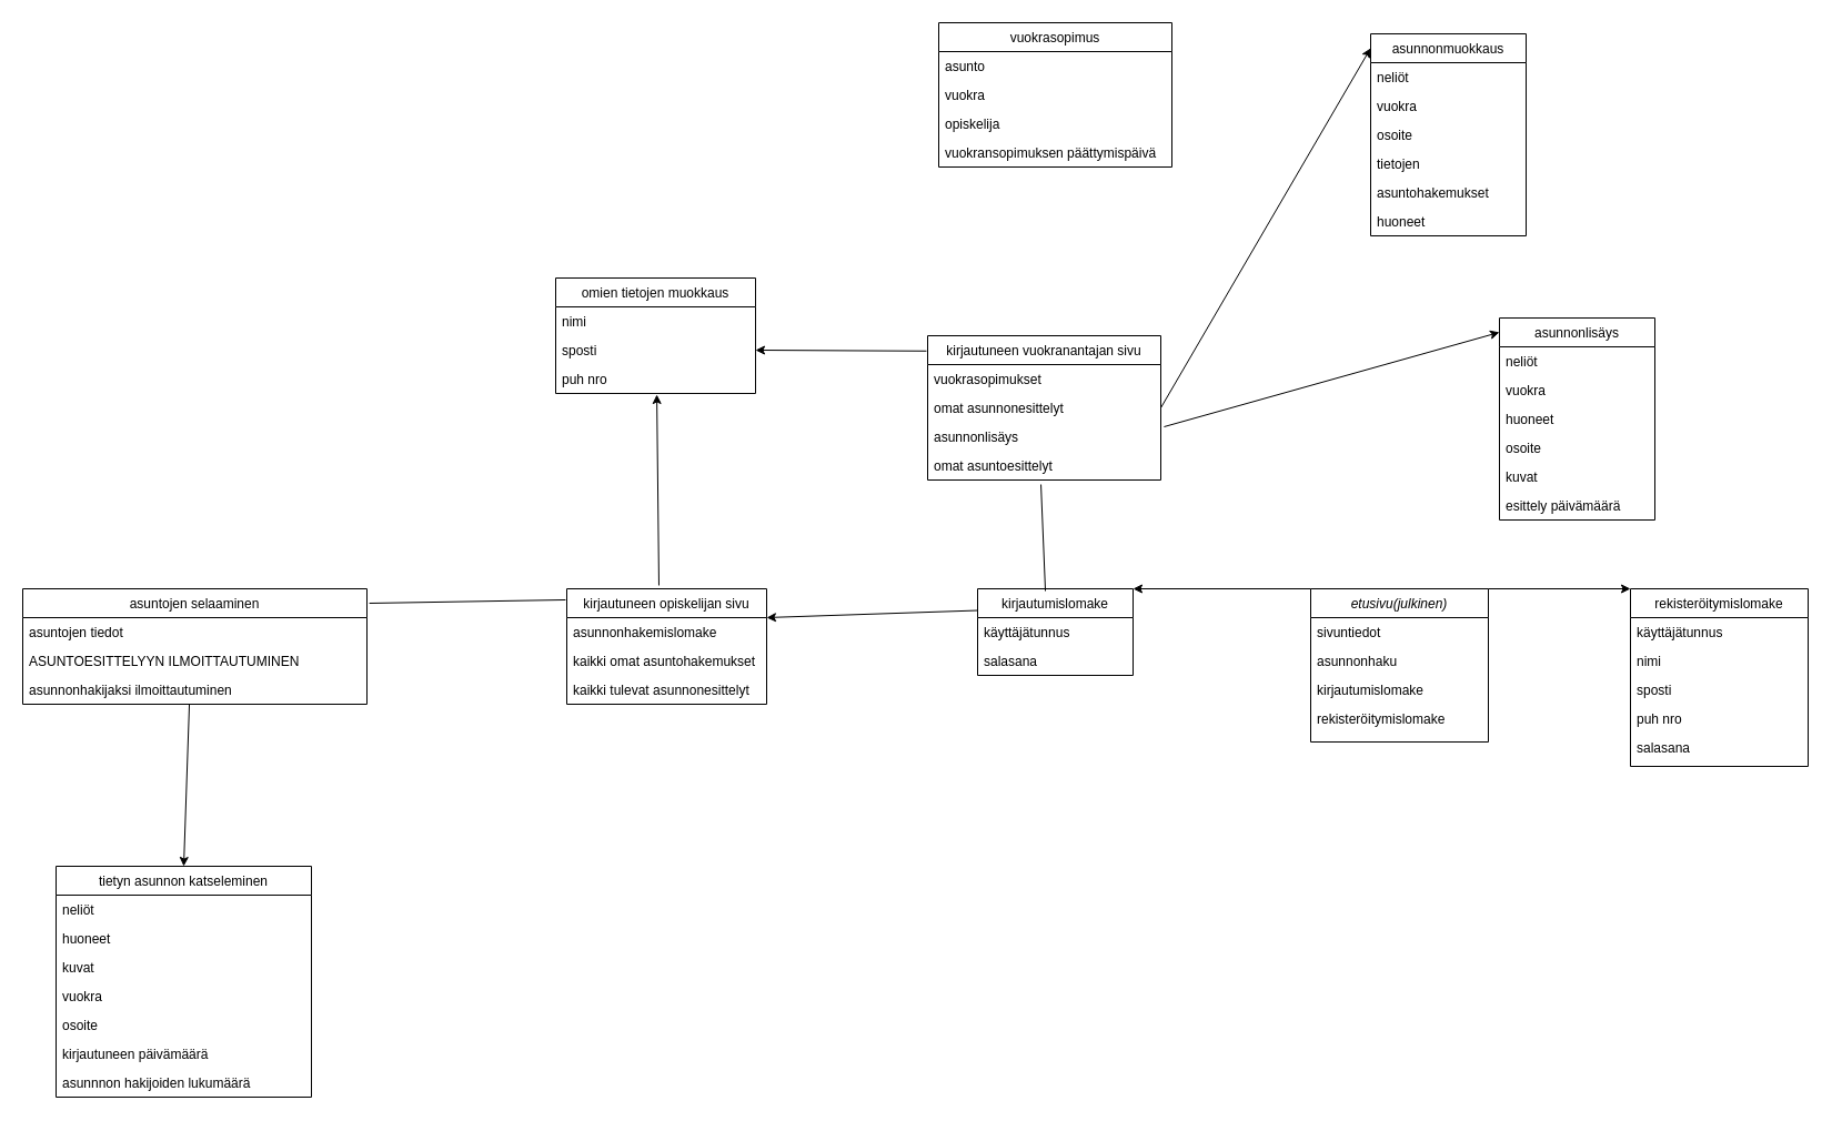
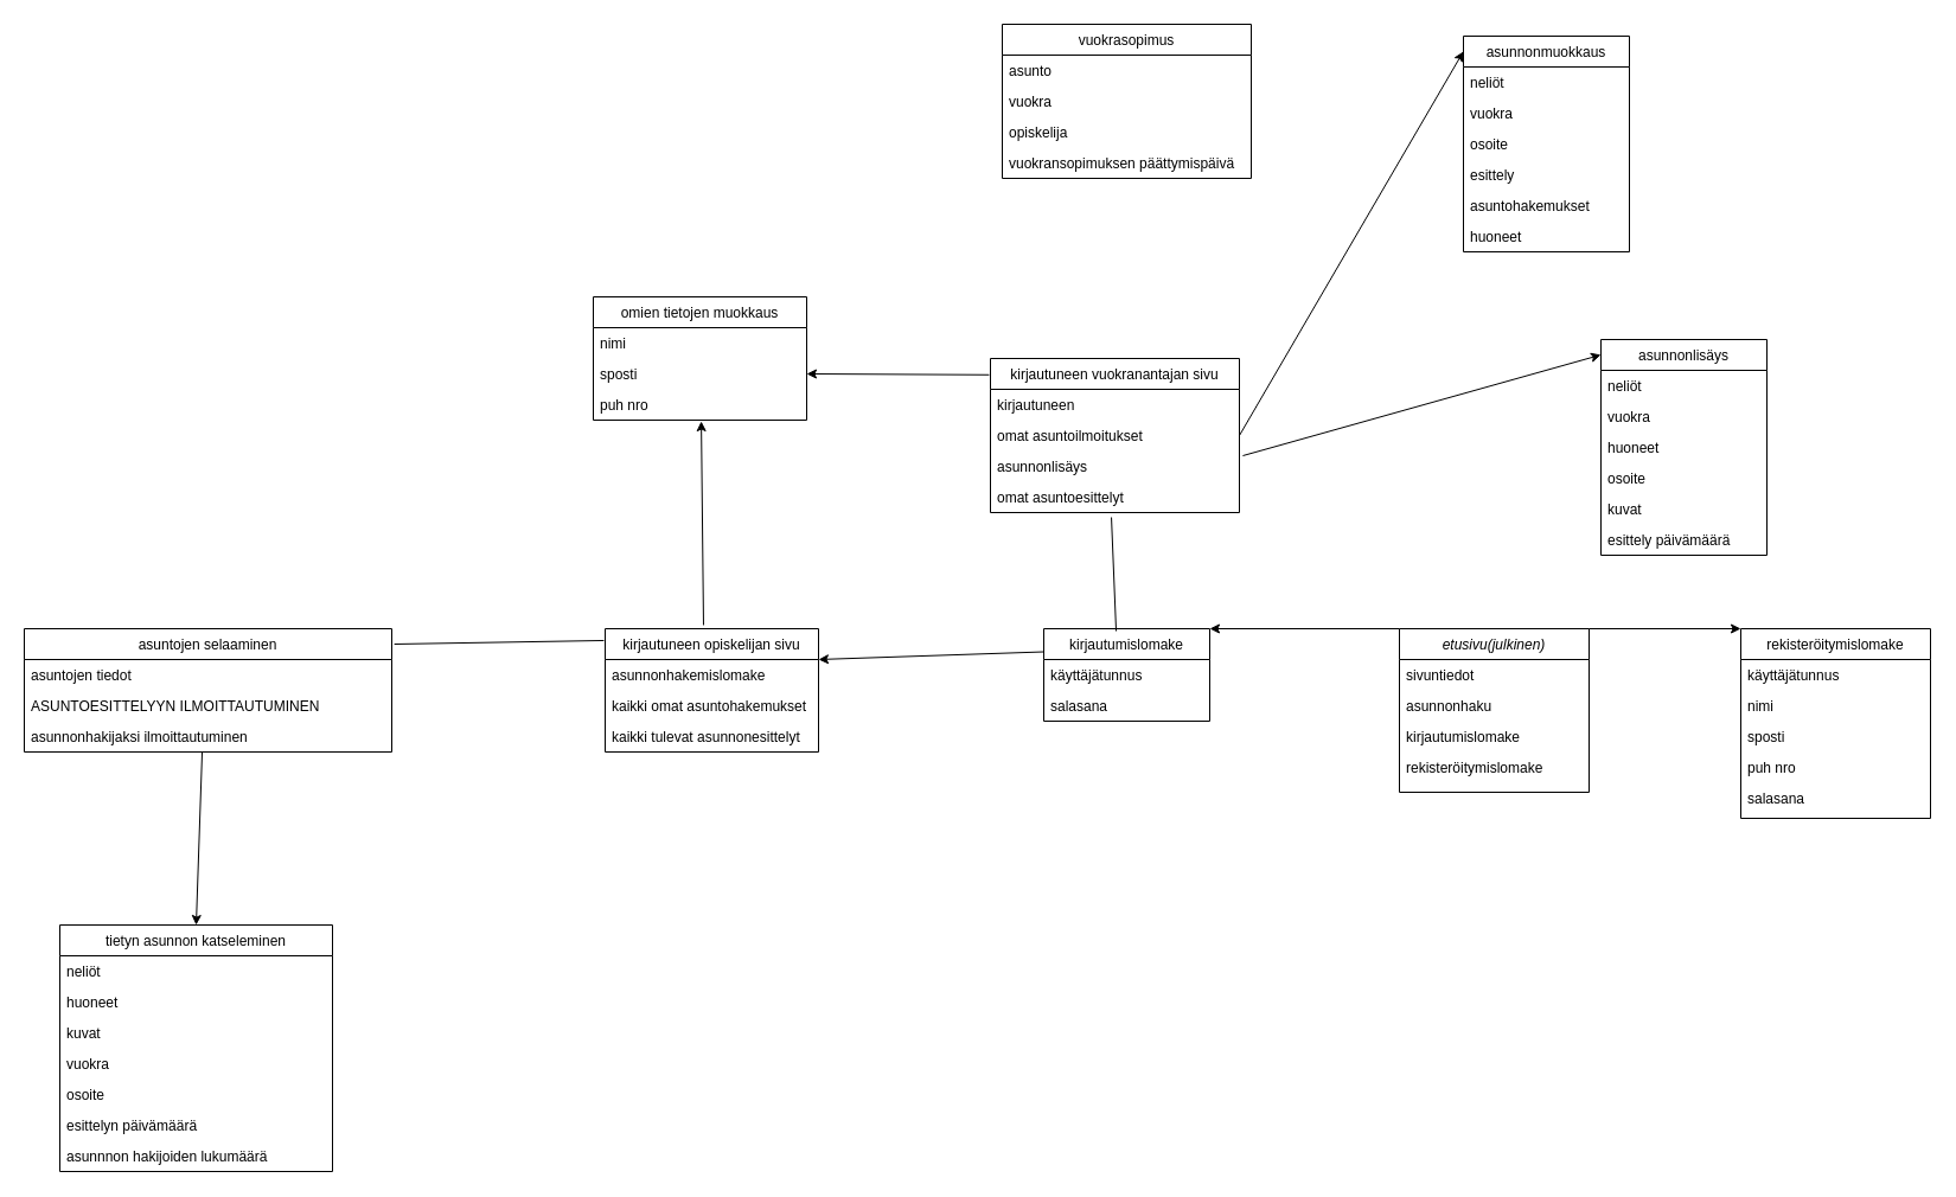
- <mxCell id="46" value="tietojen" style="text;strokeColor=none;fillColor=none;align=left;verticalAlign=top;spacingLeft=4;spacingRight=4;overflow=hidden;rotatable=0;points=[[0,0.5],[1,0.5]];portConstraint=eastwest;" vertex="1" parent="42"><mxGeometry y="104" width="140" height="26" as="geometry" /></mxCell>
+ <mxCell id="46" value="esittely" style="text;strokeColor=none;fillColor=none;align=left;verticalAlign=top;spacingLeft=4;spacingRight=4;overflow=hidden;rotatable=0;points=[[0,0.5],[1,0.5]];portConstraint=eastwest;" vertex="1" parent="42"><mxGeometry y="104" width="140" height="26" as="geometry" /></mxCell>
- <mxCell id="25" value="vuokrasopimukset" style="text;strokeColor=none;fillColor=none;align=left;verticalAlign=top;spacingLeft=4;spacingRight=4;overflow=hidden;rotatable=0;points=[[0,0.5],[1,0.5]];portConstraint=eastwest;" vertex="1" parent="24"><mxGeometry y="26" width="210" height="26" as="geometry" /></mxCell>
+ <mxCell id="25" value="kirjautuneen" style="text;strokeColor=none;fillColor=none;align=left;verticalAlign=top;spacingLeft=4;spacingRight=4;overflow=hidden;rotatable=0;points=[[0,0.5],[1,0.5]];portConstraint=eastwest;" vertex="1" parent="24"><mxGeometry y="26" width="210" height="26" as="geometry" /></mxCell>
- <mxCell id="26" value="omat asunnonesittelyt" style="text;strokeColor=none;fillColor=none;align=left;verticalAlign=top;spacingLeft=4;spacingRight=4;overflow=hidden;rotatable=0;points=[[0,0.5],[1,0.5]];portConstraint=eastwest;" vertex="1" parent="24"><mxGeometry y="52" width="210" height="26" as="geometry" /></mxCell>
+ <mxCell id="26" value="omat asuntoilmoitukset" style="text;strokeColor=none;fillColor=none;align=left;verticalAlign=top;spacingLeft=4;spacingRight=4;overflow=hidden;rotatable=0;points=[[0,0.5],[1,0.5]];portConstraint=eastwest;" vertex="1" parent="24"><mxGeometry y="52" width="210" height="26" as="geometry" /></mxCell>
- <mxCell id="64" value="kirjautuneen päivämäärä" style="text;strokeColor=none;fillColor=none;align=left;verticalAlign=top;spacingLeft=4;spacingRight=4;overflow=hidden;rotatable=0;points=[[0,0.5],[1,0.5]];portConstraint=eastwest;" vertex="1" parent="58"><mxGeometry y="156" width="230" height="26" as="geometry" /></mxCell>
+ <mxCell id="64" value="esittelyn päivämäärä" style="text;strokeColor=none;fillColor=none;align=left;verticalAlign=top;spacingLeft=4;spacingRight=4;overflow=hidden;rotatable=0;points=[[0,0.5],[1,0.5]];portConstraint=eastwest;" vertex="1" parent="58"><mxGeometry y="156" width="230" height="26" as="geometry" /></mxCell>
